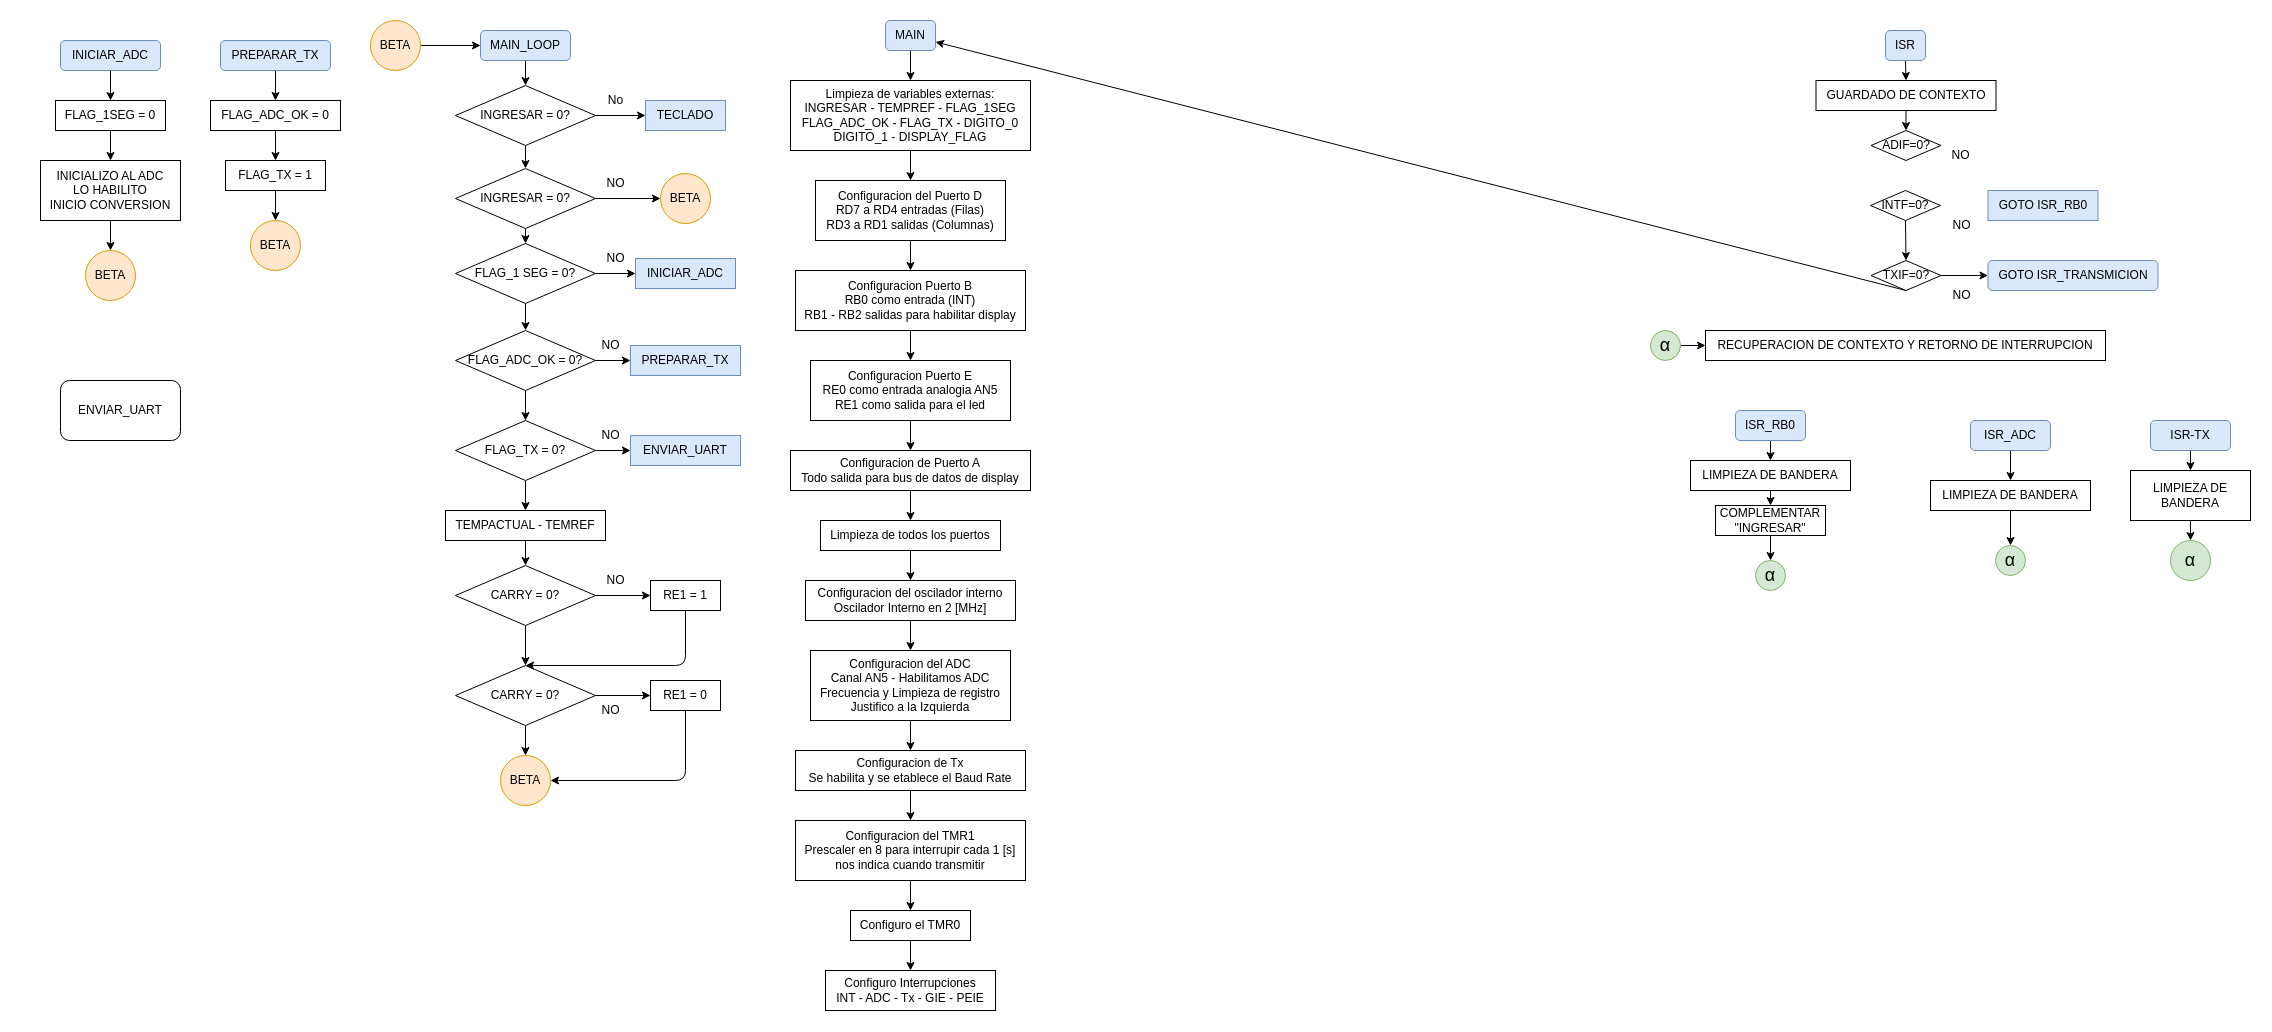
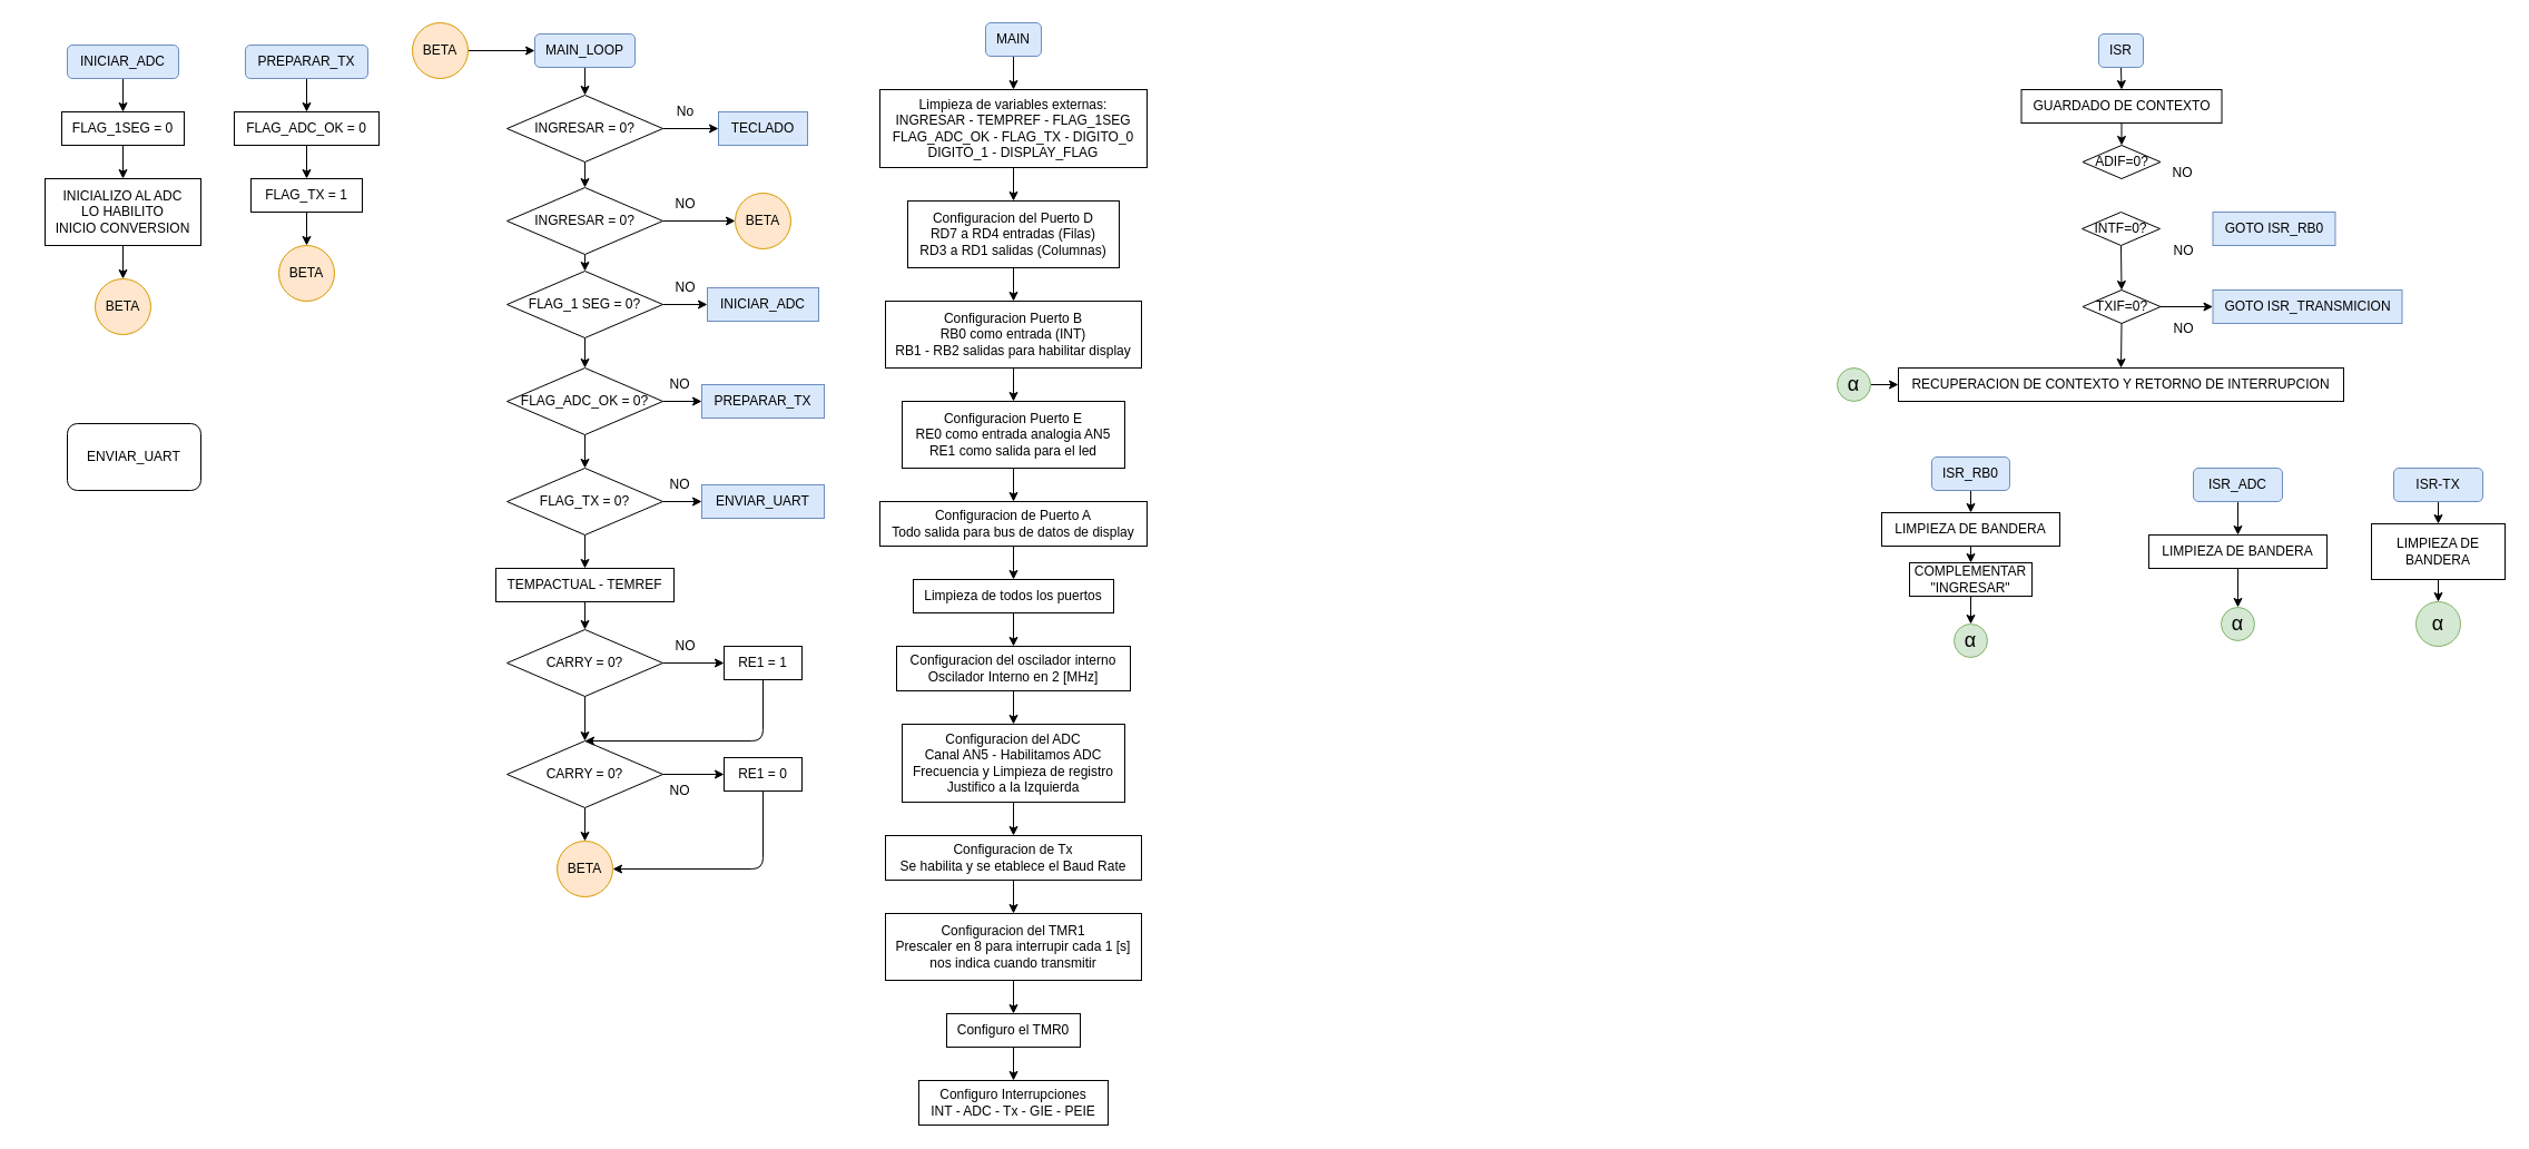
- <mxCell id="19" style="edgeStyle=none;html=1;exitX=0.5;exitY=1;exitDx=0;exitDy=0;" parent="10" source="20" target="45" edge="1"><mxGeometry relative="1" as="geometry"><mxPoint x="255" y="390" as="targetPoint" /></mxGeometry></mxCell>
+ <mxCell id="19" style="edgeStyle=none;html=1;exitX=0.5;exitY=1;exitDx=0;exitDy=0;entryX=0.5;entryY=0;entryDx=0;entryDy=0;" parent="10" source="20" target="26" edge="1"><mxGeometry relative="1" as="geometry"><mxPoint x="255" y="390" as="targetPoint" /></mxGeometry></mxCell>
- <mxCell id="22" value="GOTO ISR_TRANSMICION" style="whiteSpace=wrap;html=1;fillColor=#dae8fc;strokeColor=#6c8ebf;rounded=1;" parent="10" vertex="1"><mxGeometry x="337.5" y="230" width="170" height="30" as="geometry" /></mxCell>
+ <mxCell id="22" value="GOTO ISR_TRANSMICION" style="rounded=0;whiteSpace=wrap;html=1;fillColor=#dae8fc;strokeColor=#6c8ebf;" parent="10" vertex="1"><mxGeometry x="337.5" y="230" width="170" height="30" as="geometry" /></mxCell>
